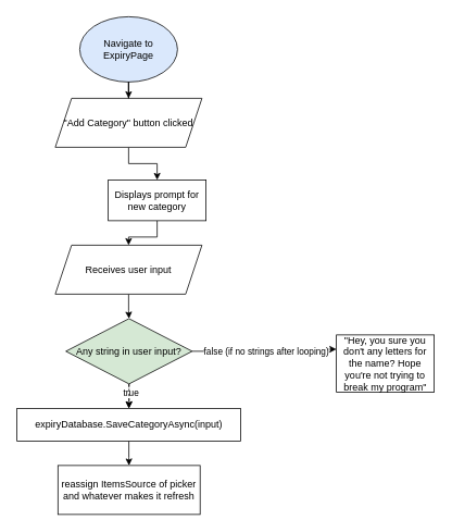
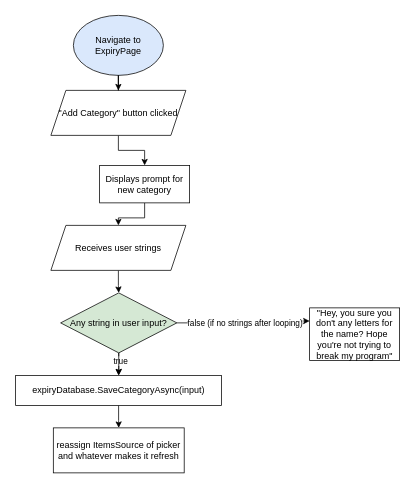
- <mxCell id="15" value="Receives user input" style="shape=parallelogram;perimeter=parallelogramPerimeter;whiteSpace=wrap;html=1;fixedSize=1;" vertex="1" parent="1"><mxGeometry x="67" y="300" width="180" height="60" as="geometry" /></mxCell>
+ <mxCell id="15" value="Receives user strings" style="shape=parallelogram;perimeter=parallelogramPerimeter;whiteSpace=wrap;html=1;fixedSize=1;" vertex="1" parent="1"><mxGeometry x="67" y="300" width="180" height="60" as="geometry" /></mxCell>
- <mxCell id="6" style="edgeStyle=orthogonalEdgeStyle;rounded=0;orthogonalLoop=1;jettySize=auto;html=1;entryX=0.5;entryY=0;entryDx=0;entryDy=0;dashed=1;" edge="1" parent="1" source="7" target="18"><mxGeometry relative="1" as="geometry" /></mxCell>
+ <mxCell id="6" style="edgeStyle=orthogonalEdgeStyle;rounded=0;orthogonalLoop=1;jettySize=auto;html=1;entryX=0.5;entryY=0;entryDx=0;entryDy=0;" edge="1" parent="1" source="7" target="18"><mxGeometry relative="1" as="geometry" /></mxCell>
